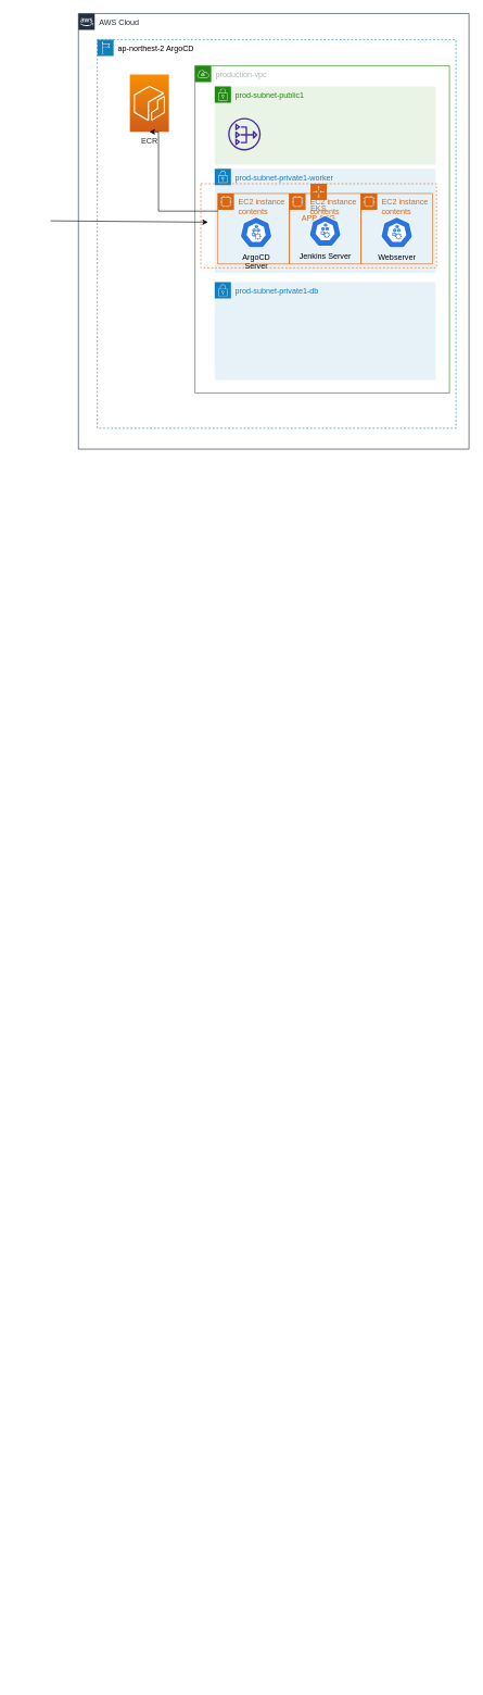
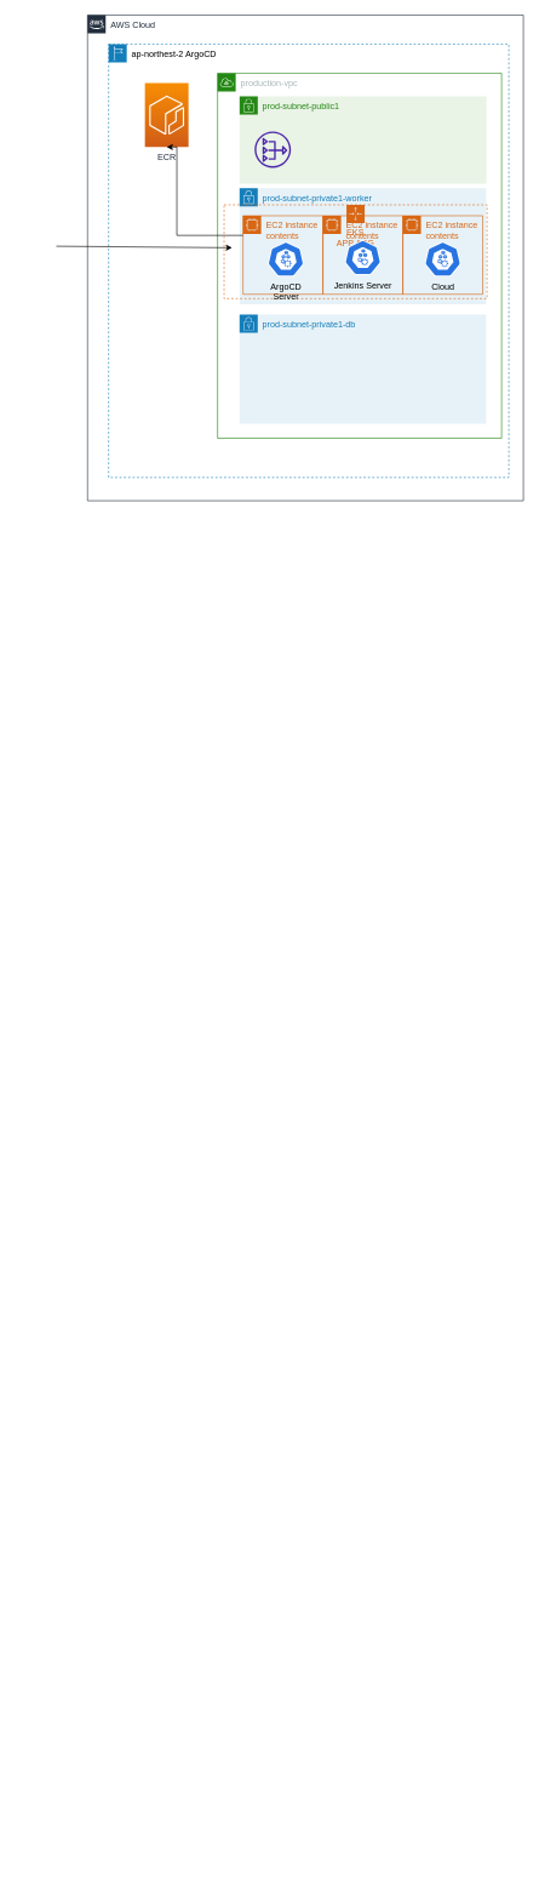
- <mxCell id="15" value="Webserver" style="sketch=0;html=1;dashed=0;whitespace=wrap;fillColor=#2875E2;strokeColor=#ffffff;points=[[0.005,0.63,0],[0.1,0.2,0],[0.9,0.2,0],[0.5,0,0],[0.995,0.63,0],[0.72,0.99,0],[0.5,1,0],[0.28,0.99,0]];verticalLabelPosition=bottom;align=center;verticalAlign=top;shape=mxgraph.kubernetes.icon;prIcon=node;container=0;" parent="1" vertex="1"><mxGeometry x="584.02" y="331.7" width="50" height="48" as="geometry" /></mxCell>
+ <mxCell id="15" value="Cloud" style="sketch=0;html=1;dashed=0;whitespace=wrap;fillColor=#2875E2;strokeColor=#ffffff;points=[[0.005,0.63,0],[0.1,0.2,0],[0.9,0.2,0],[0.5,0,0],[0.995,0.63,0],[0.72,0.99,0],[0.5,1,0],[0.28,0.99,0]];verticalLabelPosition=bottom;align=center;verticalAlign=top;shape=mxgraph.kubernetes.icon;prIcon=node;container=0;" parent="1" vertex="1"><mxGeometry x="584.02" y="331.7" width="50" height="48" as="geometry" /></mxCell>
